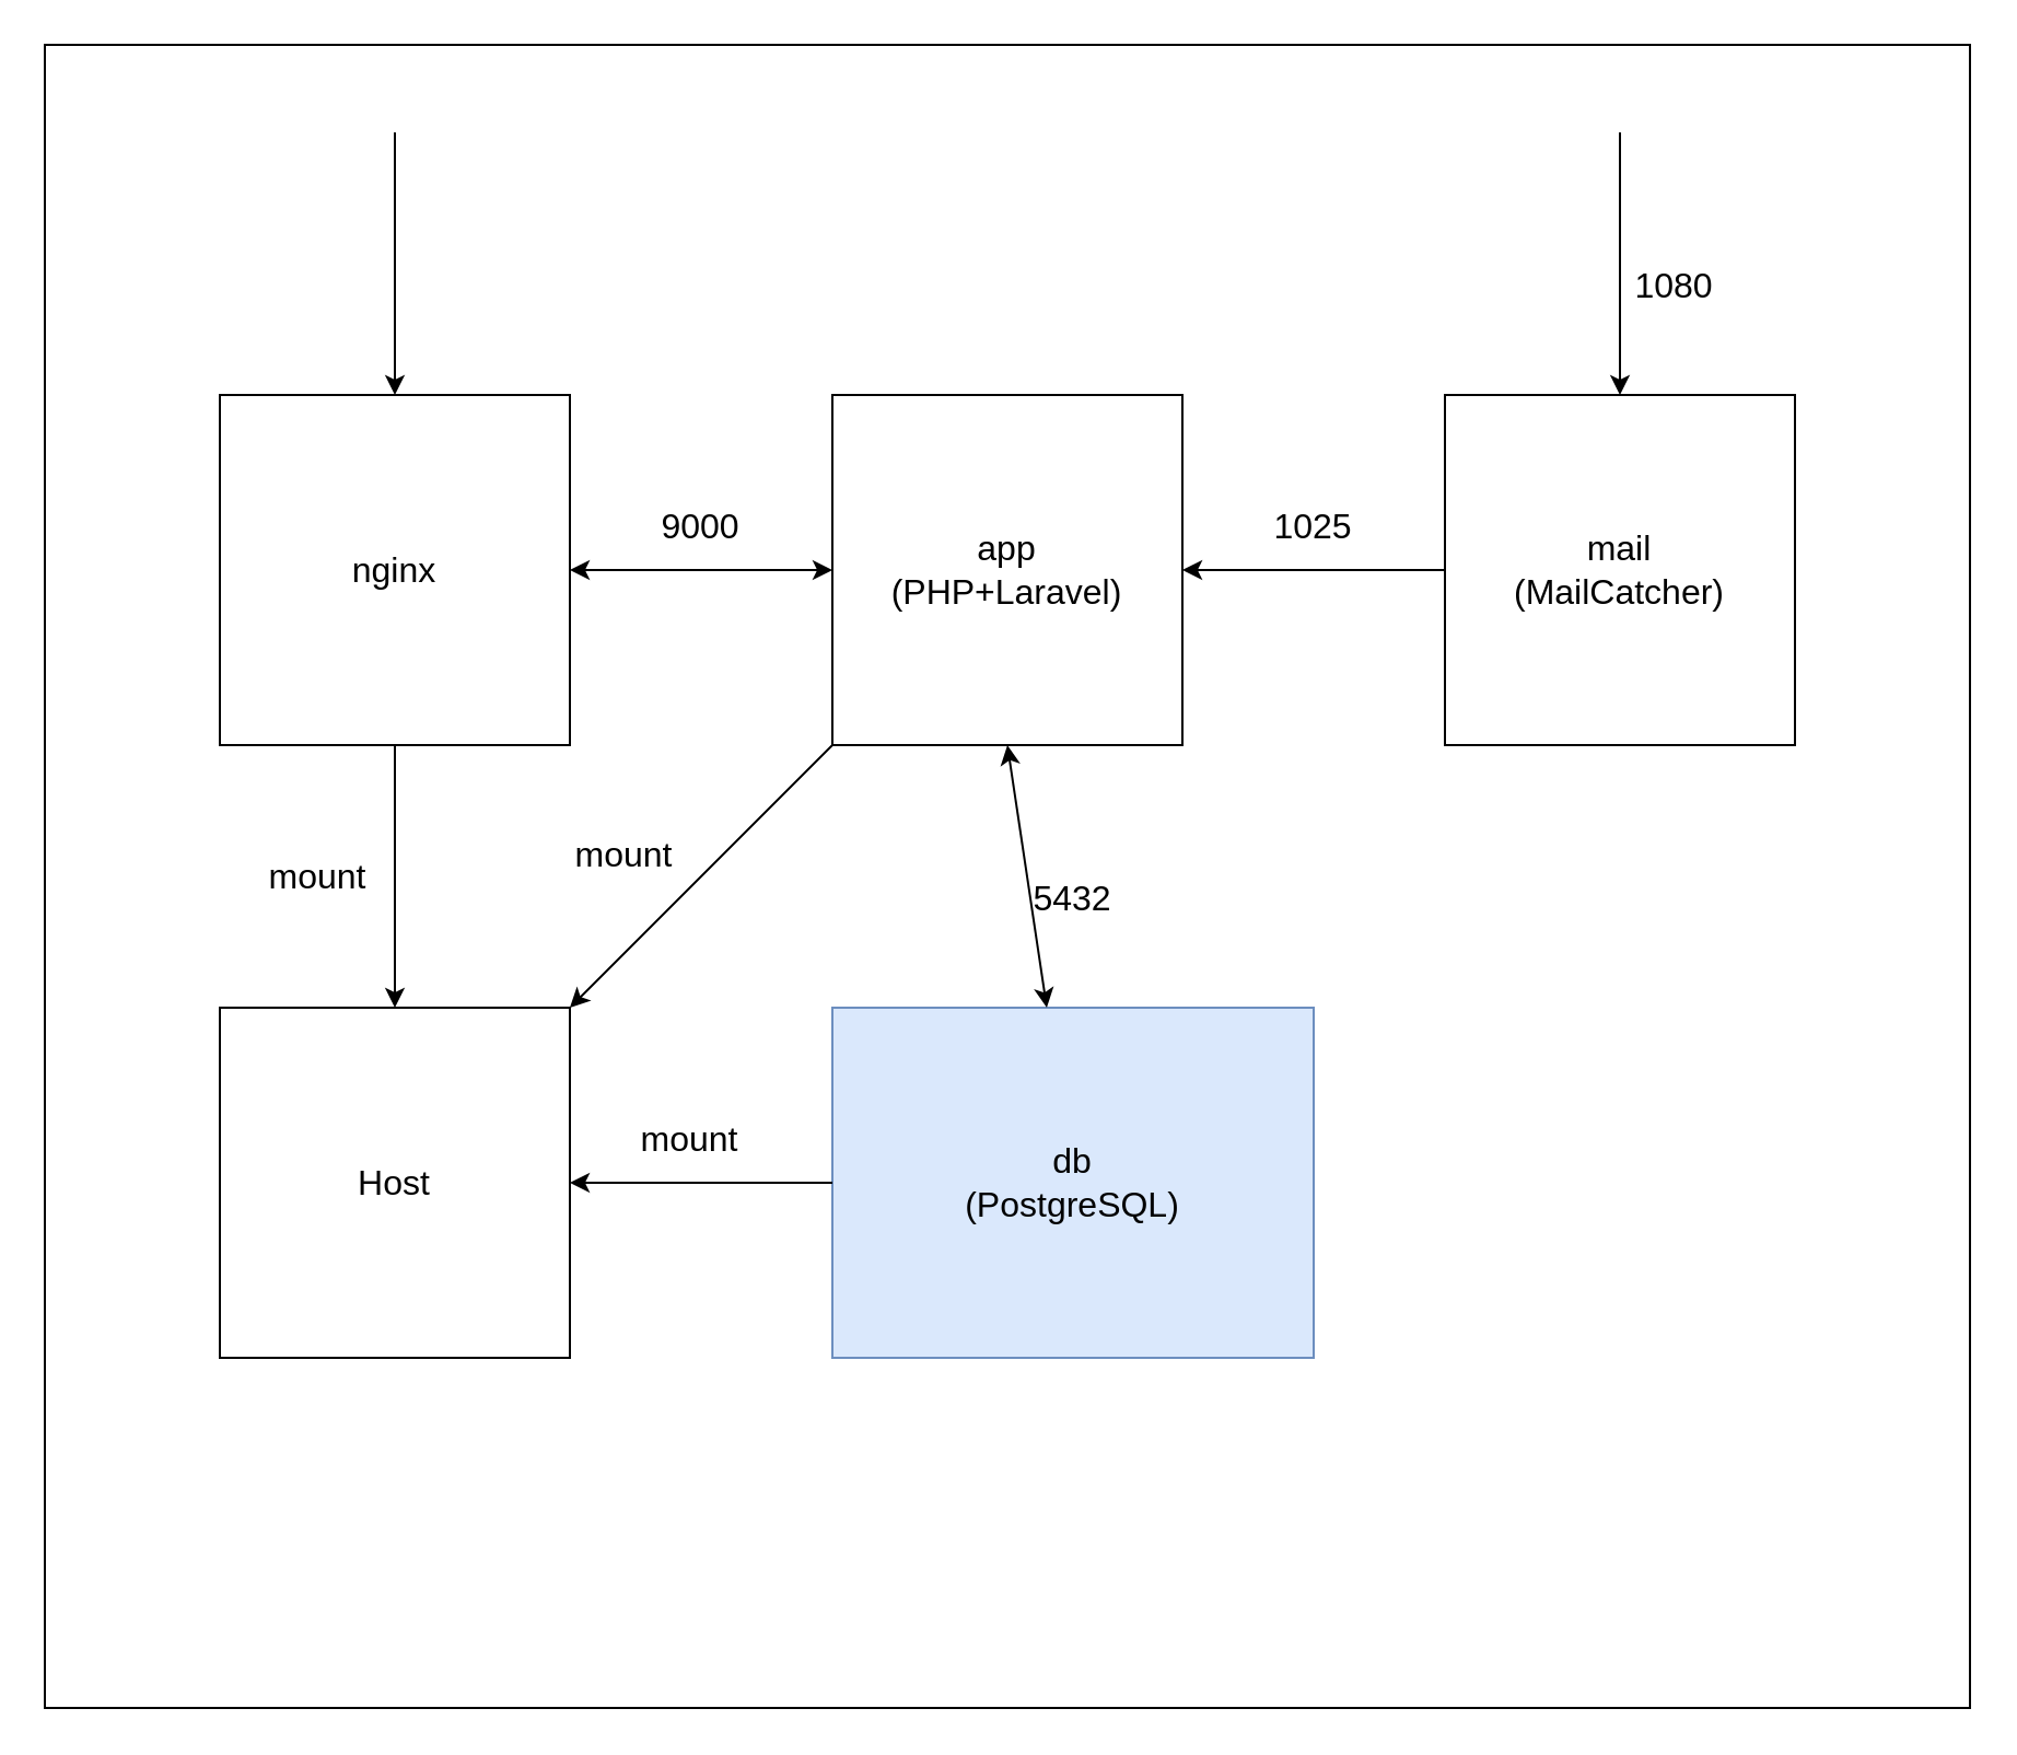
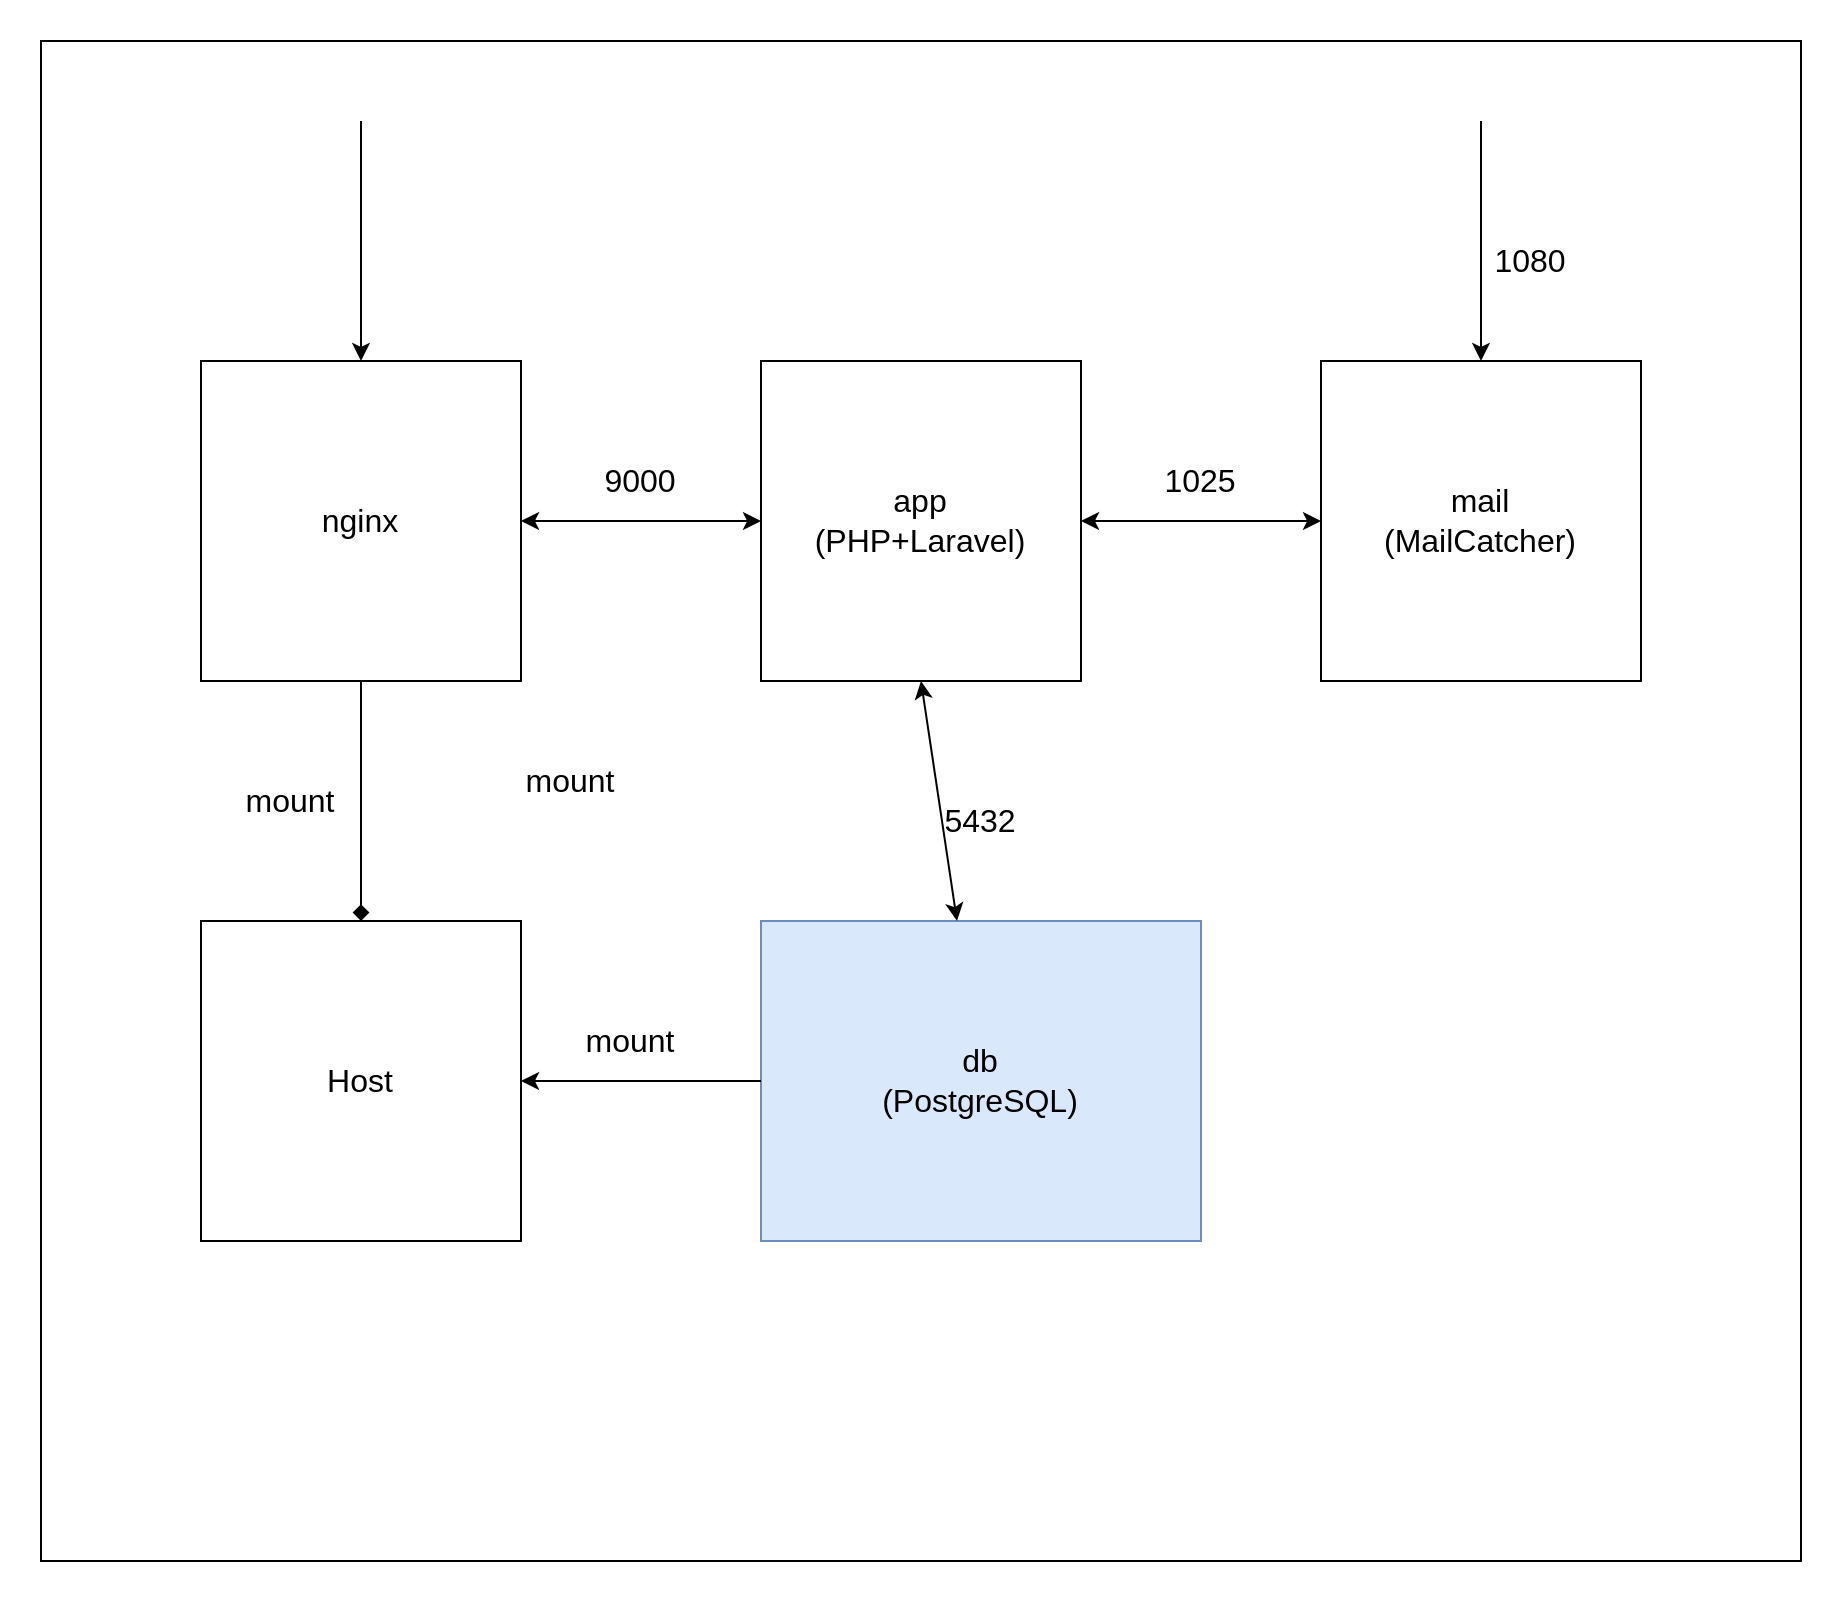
- <mxCell id="12" value="" style="endArrow=none;startArrow=classic;html=1;fontSize=16;entryX=0;entryY=0.5;entryDx=0;entryDy=0;exitX=1;exitY=0.5;exitDx=0;exitDy=0;" edge="1" parent="1" source="4" target="5"><mxGeometry width="50" height="50" relative="1" as="geometry"><mxPoint x="570" y="285" as="sourcePoint" /><mxPoint x="620" y="235" as="targetPoint" /></mxGeometry></mxCell>
+ <mxCell id="12" value="" style="endArrow=classic;startArrow=classic;html=1;fontSize=16;entryX=0;entryY=0.5;entryDx=0;entryDy=0;exitX=1;exitY=0.5;exitDx=0;exitDy=0;" edge="1" parent="1" source="4" target="5"><mxGeometry width="50" height="50" relative="1" as="geometry"><mxPoint x="570" y="285" as="sourcePoint" /><mxPoint x="620" y="235" as="targetPoint" /></mxGeometry></mxCell>
- <mxCell id="14" value="" style="endArrow=classic;html=1;fontSize=16;exitX=0;exitY=1;exitDx=0;exitDy=0;entryX=1;entryY=0;entryDx=0;entryDy=0;" edge="1" parent="1" source="4" target="6"><mxGeometry width="50" height="50" relative="1" as="geometry"><mxPoint x="290" y="450" as="sourcePoint" /><mxPoint x="340" y="400" as="targetPoint" /></mxGeometry></mxCell>
- <mxCell id="13" value="" style="endArrow=classic;html=1;fontSize=16;exitX=0.5;exitY=1;exitDx=0;exitDy=0;entryX=0.5;entryY=0;entryDx=0;entryDy=0;" edge="1" parent="1" source="3" target="6"><mxGeometry width="50" height="50" relative="1" as="geometry"><mxPoint x="180" y="430" as="sourcePoint" /><mxPoint x="230" y="380" as="targetPoint" /></mxGeometry></mxCell>
+ <mxCell id="13" value="" style="endArrow=diamond;html=1;fontSize=16;exitX=0.5;exitY=1;exitDx=0;exitDy=0;entryX=0.5;entryY=0;entryDx=0;entryDy=0;" edge="1" parent="1" source="3" target="6"><mxGeometry width="50" height="50" relative="1" as="geometry"><mxPoint x="180" y="430" as="sourcePoint" /><mxPoint x="230" y="380" as="targetPoint" /></mxGeometry></mxCell>
